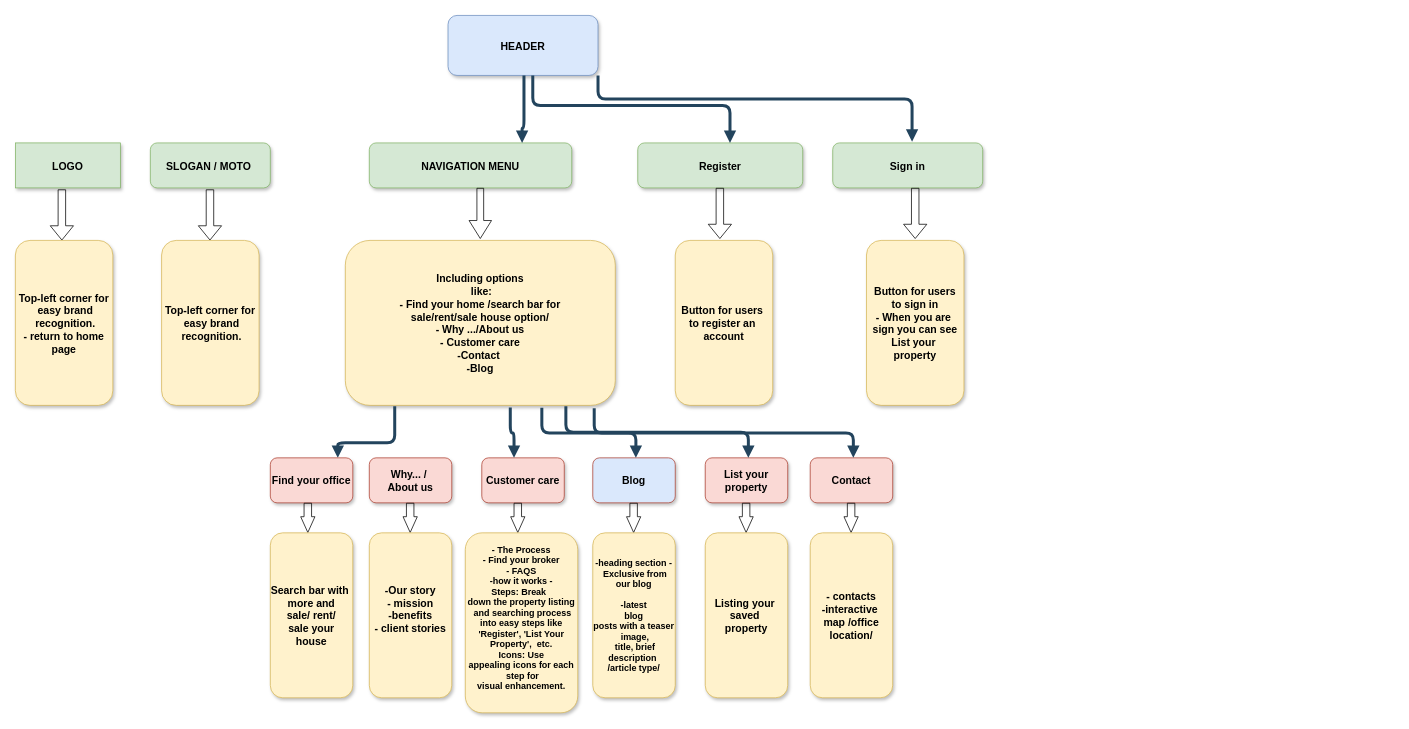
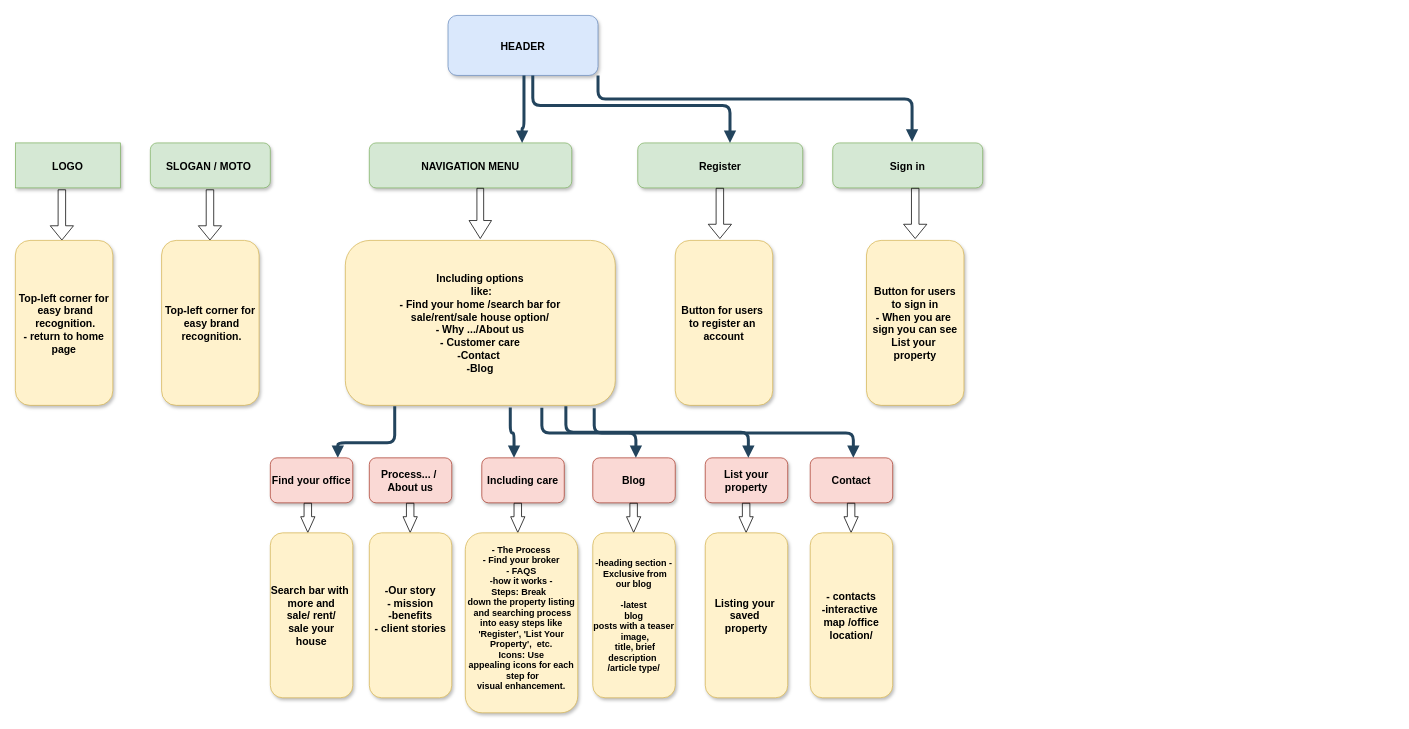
- <mxCell id="24" value="Why... / &#10;About us" style="rounded=1;fillColor=#fad9d5;strokeColor=#ae4132;shadow=1;fontStyle=1;fontSize=14;" vertex="1" parent="1"><mxGeometry x="492" y="610" width="110" height="60" as="geometry" /></mxCell>
+ <mxCell id="24" value="Process... / &#10;About us" style="rounded=1;fillColor=#fad9d5;strokeColor=#ae4132;shadow=1;fontStyle=1;fontSize=14;" vertex="1" parent="1"><mxGeometry x="492" y="610" width="110" height="60" as="geometry" /></mxCell>
- <mxCell id="26" value="Blog" style="rounded=1;fillColor=#dae8fc;strokeColor=#ae4132;shadow=1;fontStyle=1;fontSize=14;" vertex="1" parent="1"><mxGeometry x="790" y="610" width="110" height="60" as="geometry" /></mxCell>
+ <mxCell id="26" value="Blog" style="rounded=1;fillColor=#fad9d5;strokeColor=#ae4132;shadow=1;fontStyle=1;fontSize=14;" vertex="1" parent="1"><mxGeometry x="790" y="610" width="110" height="60" as="geometry" /></mxCell>
- <mxCell id="25" value="Customer care" style="rounded=1;fillColor=#fad9d5;strokeColor=#ae4132;shadow=1;fontStyle=1;fontSize=14;" vertex="1" parent="1"><mxGeometry x="642" y="610" width="110" height="60" as="geometry" /></mxCell>
+ <mxCell id="25" value="Including care" style="rounded=1;fillColor=#fad9d5;strokeColor=#ae4132;shadow=1;fontStyle=1;fontSize=14;" vertex="1" parent="1"><mxGeometry x="642" y="610" width="110" height="60" as="geometry" /></mxCell>
